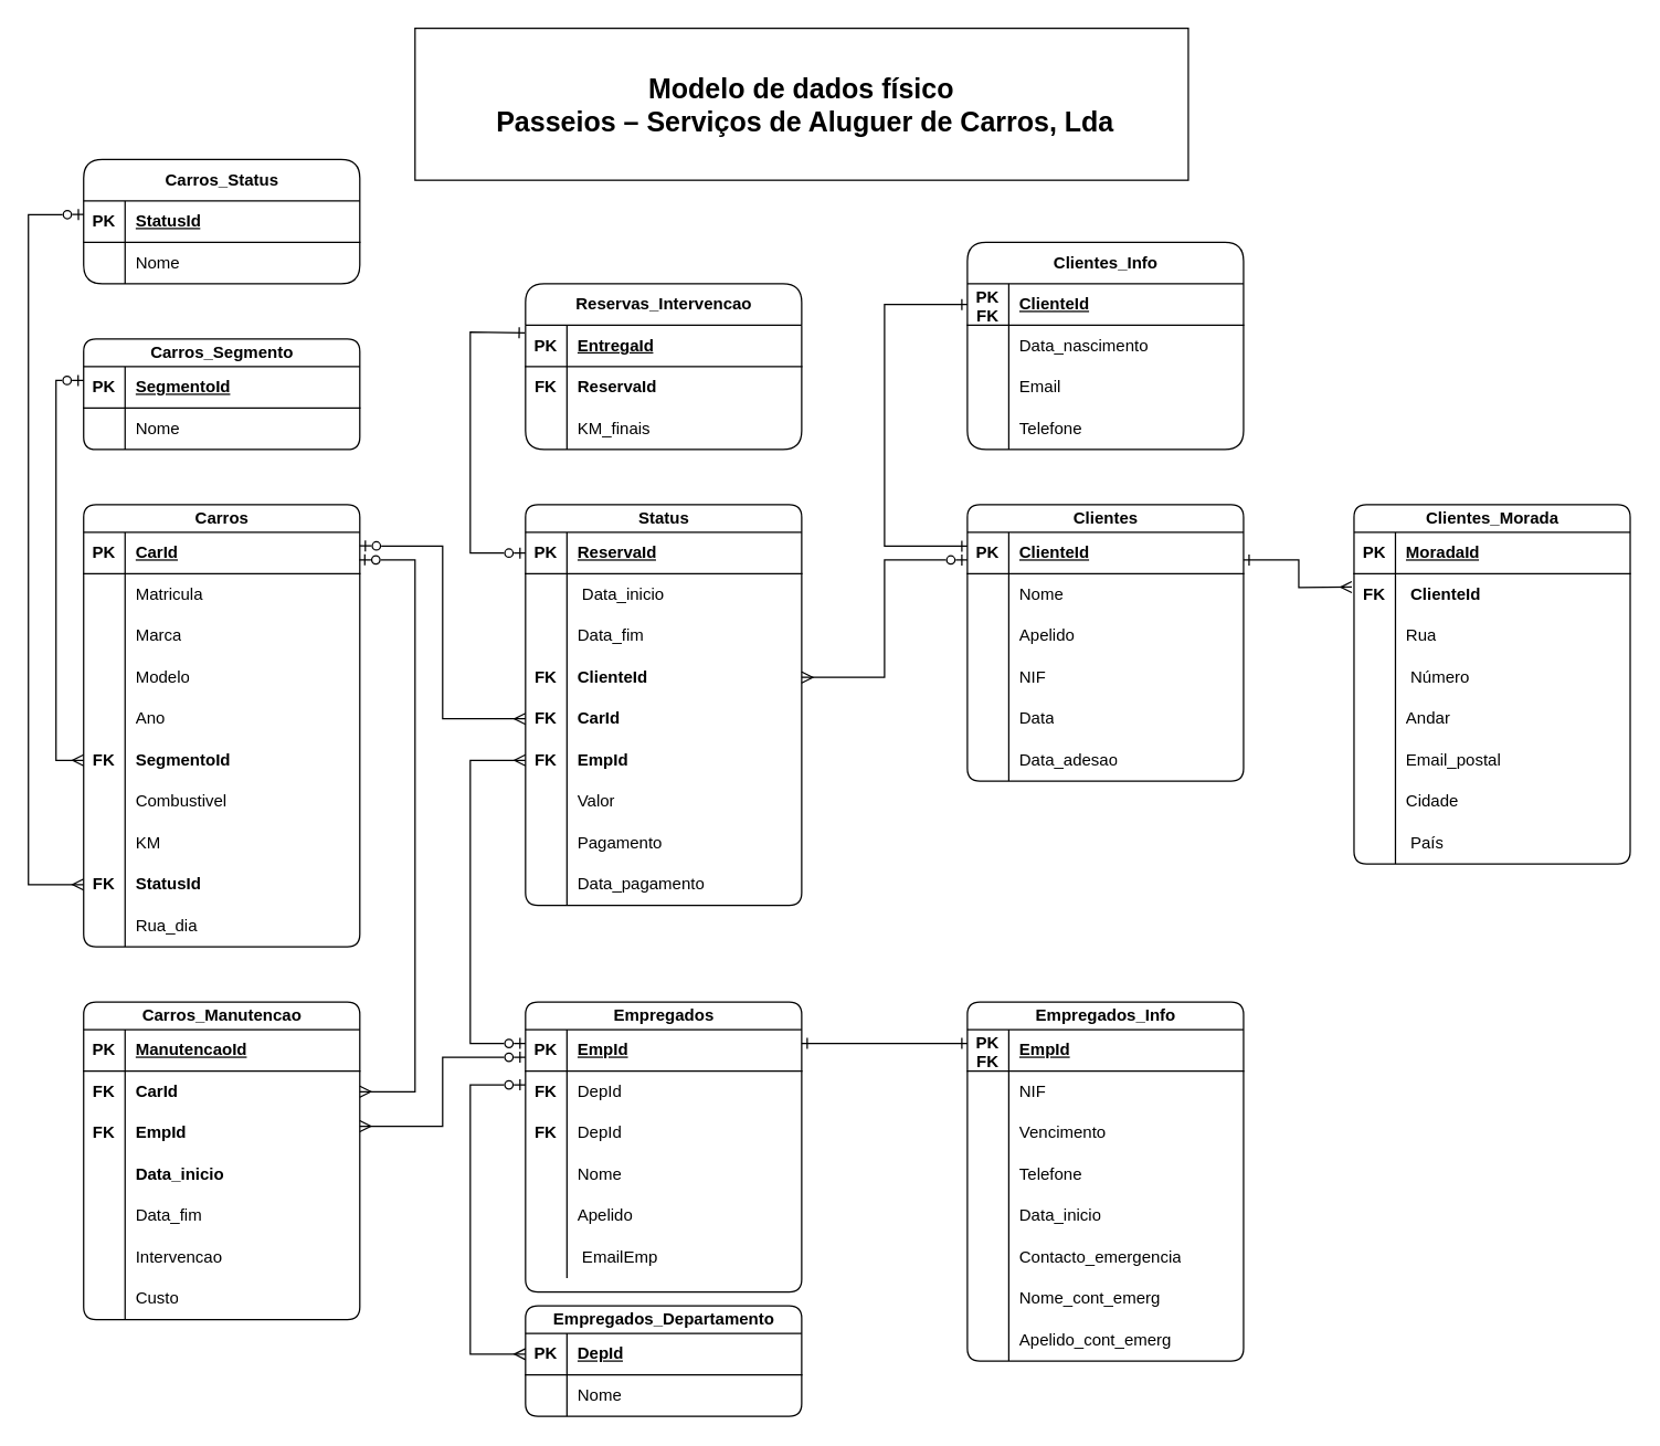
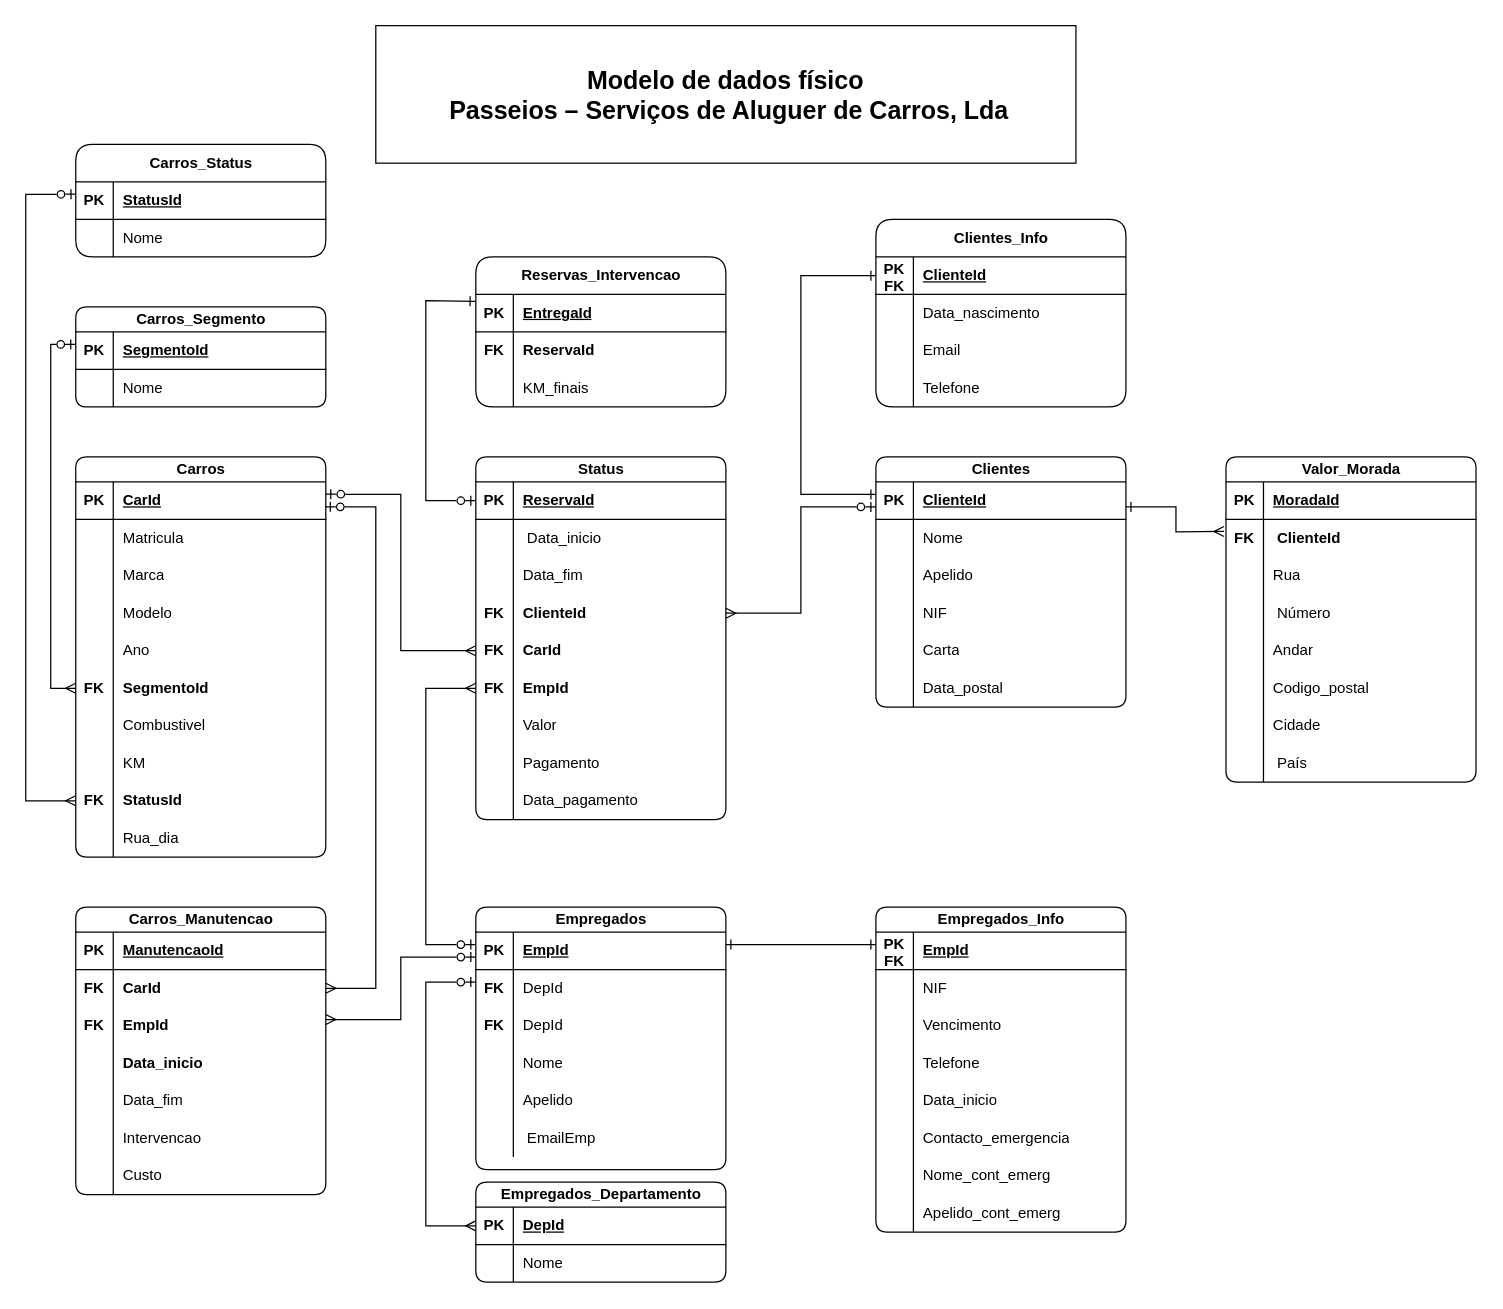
- <mxCell id="155" value="Clientes_Morada" style="shape=table;startSize=20;container=1;collapsible=1;childLayout=tableLayout;fixedRows=1;rowLines=0;fontStyle=1;align=center;resizeLast=1;html=1;labelBackgroundColor=none;rounded=1;" parent="1" vertex="1"><mxGeometry x="980" y="365" width="200" height="260" as="geometry" /></mxCell>
+ <mxCell id="155" value="Valor_Morada" style="shape=table;startSize=20;container=1;collapsible=1;childLayout=tableLayout;fixedRows=1;rowLines=0;fontStyle=1;align=center;resizeLast=1;html=1;labelBackgroundColor=none;rounded=1;" parent="1" vertex="1"><mxGeometry x="980" y="365" width="200" height="260" as="geometry" /></mxCell>
- <mxCell id="106" value="Data" style="shape=partialRectangle;connectable=0;fillColor=none;top=0;left=0;bottom=0;right=0;align=left;spacingLeft=6;overflow=hidden;whiteSpace=wrap;html=1;labelBackgroundColor=none;rounded=1;" parent="104" vertex="1"><mxGeometry x="30" width="170" height="30" as="geometry"><mxRectangle width="170" height="30" as="alternateBounds" /></mxGeometry></mxCell>
+ <mxCell id="106" value="Carta" style="shape=partialRectangle;connectable=0;fillColor=none;top=0;left=0;bottom=0;right=0;align=left;spacingLeft=6;overflow=hidden;whiteSpace=wrap;html=1;labelBackgroundColor=none;rounded=1;" parent="104" vertex="1"><mxGeometry x="30" width="170" height="30" as="geometry"><mxRectangle width="170" height="30" as="alternateBounds" /></mxGeometry></mxCell>
- <mxCell id="109" value="Data_adesao" style="shape=partialRectangle;connectable=0;fillColor=none;top=0;left=0;bottom=0;right=0;align=left;spacingLeft=6;overflow=hidden;whiteSpace=wrap;html=1;labelBackgroundColor=none;rounded=1;" parent="107" vertex="1"><mxGeometry x="30" width="170" height="30" as="geometry"><mxRectangle width="170" height="30" as="alternateBounds" /></mxGeometry></mxCell>
+ <mxCell id="109" value="Data_postal" style="shape=partialRectangle;connectable=0;fillColor=none;top=0;left=0;bottom=0;right=0;align=left;spacingLeft=6;overflow=hidden;whiteSpace=wrap;html=1;labelBackgroundColor=none;rounded=1;" parent="107" vertex="1"><mxGeometry x="30" width="170" height="30" as="geometry"><mxRectangle width="170" height="30" as="alternateBounds" /></mxGeometry></mxCell>
- <mxCell id="173" value="Email_postal" style="shape=partialRectangle;connectable=0;fillColor=none;top=0;left=0;bottom=0;right=0;align=left;spacingLeft=6;overflow=hidden;whiteSpace=wrap;html=1;labelBackgroundColor=none;rounded=1;" parent="171" vertex="1"><mxGeometry x="30" width="170" height="30" as="geometry"><mxRectangle width="170" height="30" as="alternateBounds" /></mxGeometry></mxCell>
+ <mxCell id="173" value="Codigo_postal" style="shape=partialRectangle;connectable=0;fillColor=none;top=0;left=0;bottom=0;right=0;align=left;spacingLeft=6;overflow=hidden;whiteSpace=wrap;html=1;labelBackgroundColor=none;rounded=1;" parent="171" vertex="1"><mxGeometry x="30" width="170" height="30" as="geometry"><mxRectangle width="170" height="30" as="alternateBounds" /></mxGeometry></mxCell>
